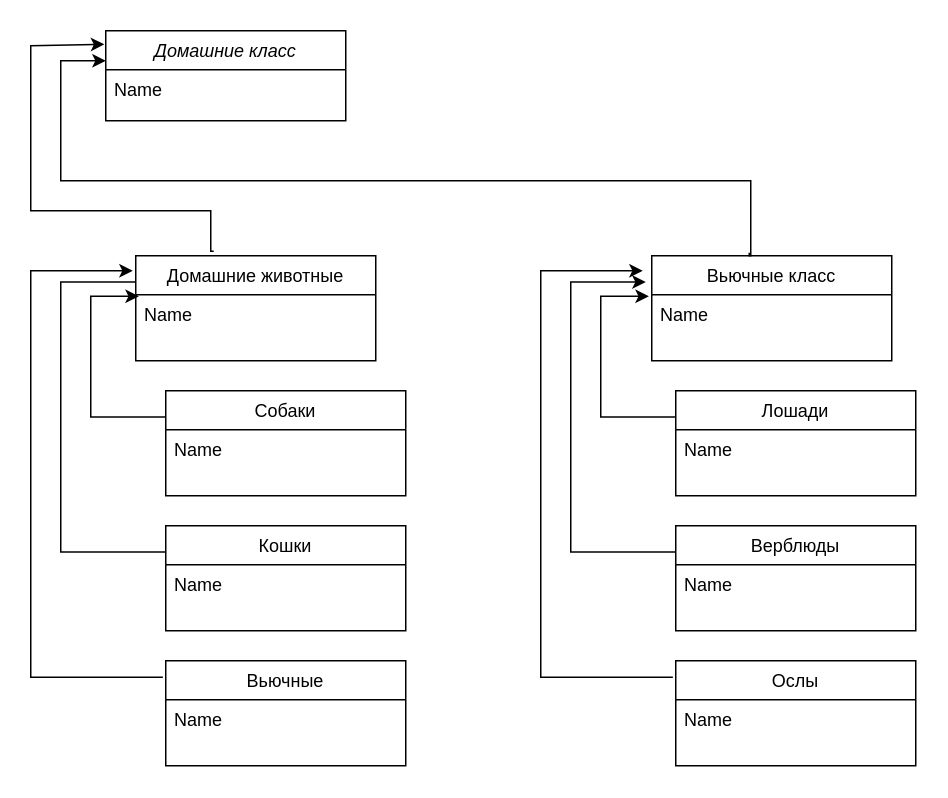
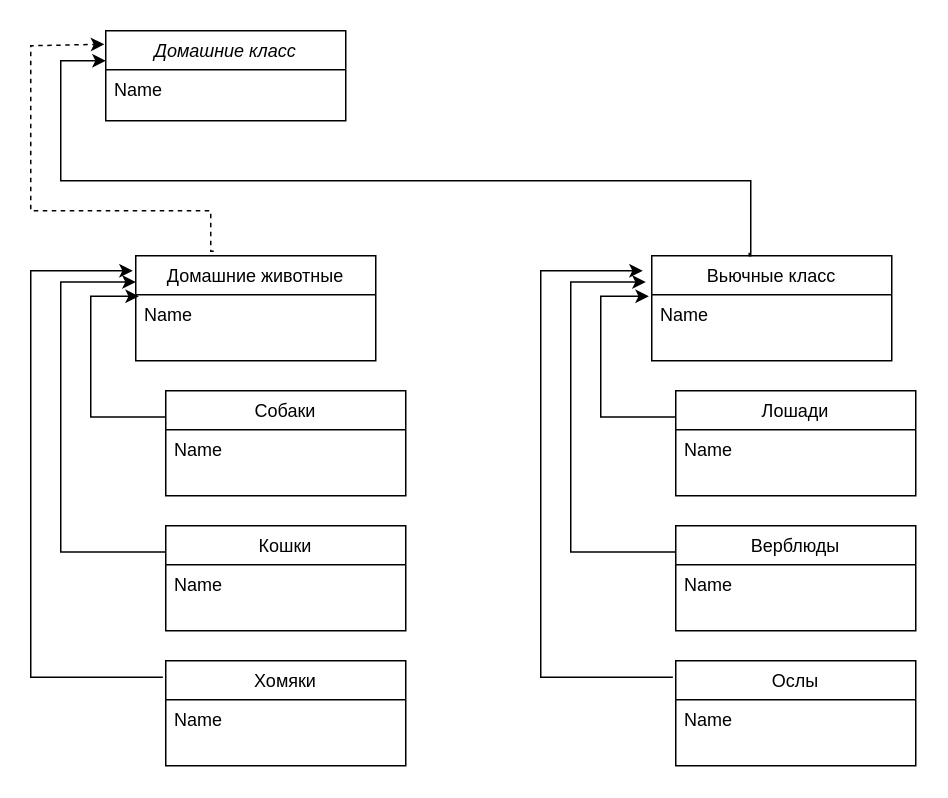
- <mxCell id="26" style="edgeStyle=orthogonalEdgeStyle;rounded=0;orthogonalLoop=1;jettySize=auto;html=1;exitX=0.325;exitY=-0.043;exitDx=0;exitDy=0;exitPerimeter=0;entryX=-0.006;entryY=0.15;entryDx=0;entryDy=0;entryPerimeter=0;" edge="1" parent="1" source="4" target="2"><mxGeometry relative="1" as="geometry"><mxPoint x="58" y="30" as="targetPoint" /><mxPoint x="140" y="120" as="sourcePoint" /><Array as="points"><mxPoint x="140" y="167" /><mxPoint x="140" y="140" /><mxPoint x="20" y="140" /><mxPoint x="20" y="30" /></Array></mxGeometry></mxCell>
+ <mxCell id="26" style="edgeStyle=orthogonalEdgeStyle;rounded=0;orthogonalLoop=1;jettySize=auto;html=1;exitX=0.325;exitY=-0.043;exitDx=0;exitDy=0;exitPerimeter=0;entryX=-0.006;entryY=0.15;entryDx=0;entryDy=0;entryPerimeter=0;dashed=1;" edge="1" parent="1" source="4" target="2"><mxGeometry relative="1" as="geometry"><mxPoint x="58" y="30" as="targetPoint" /><mxPoint x="140" y="120" as="sourcePoint" /><Array as="points"><mxPoint x="140" y="167" /><mxPoint x="140" y="140" /><mxPoint x="20" y="140" /><mxPoint x="20" y="30" /></Array></mxGeometry></mxCell>
- <mxCell id="9" style="edgeStyle=orthogonalEdgeStyle;rounded=0;orthogonalLoop=1;jettySize=auto;html=1;exitX=0;exitY=0.25;exitDx=0;exitDy=0;entryX=0;entryY=0.25;entryDx=0;entryDy=0;endArrow=none;" edge="1" parent="1" source="10" target="4"><mxGeometry relative="1" as="geometry"><Array as="points"><mxPoint x="40" y="368" /><mxPoint x="40" y="188" /></Array></mxGeometry></mxCell>
+ <mxCell id="9" style="edgeStyle=orthogonalEdgeStyle;rounded=0;orthogonalLoop=1;jettySize=auto;html=1;exitX=0;exitY=0.25;exitDx=0;exitDy=0;entryX=0;entryY=0.25;entryDx=0;entryDy=0;" edge="1" parent="1" source="10" target="4"><mxGeometry relative="1" as="geometry"><Array as="points"><mxPoint x="40" y="368" /><mxPoint x="40" y="188" /></Array></mxGeometry></mxCell>
- <mxCell id="12" value="Вьючные" style="swimlane;fontStyle=0;align=center;verticalAlign=top;childLayout=stackLayout;horizontal=1;startSize=26;horizontalStack=0;resizeParent=1;resizeLast=0;collapsible=1;marginBottom=0;rounded=0;shadow=0;strokeWidth=1;" vertex="1" parent="1"><mxGeometry x="110" y="440" width="160" height="70" as="geometry"><mxRectangle x="130" y="380" width="160" height="26" as="alternateBounds" /></mxGeometry></mxCell>
+ <mxCell id="12" value="Хомяки" style="swimlane;fontStyle=0;align=center;verticalAlign=top;childLayout=stackLayout;horizontal=1;startSize=26;horizontalStack=0;resizeParent=1;resizeLast=0;collapsible=1;marginBottom=0;rounded=0;shadow=0;strokeWidth=1;" vertex="1" parent="1"><mxGeometry x="110" y="440" width="160" height="70" as="geometry"><mxRectangle x="130" y="380" width="160" height="26" as="alternateBounds" /></mxGeometry></mxCell>
